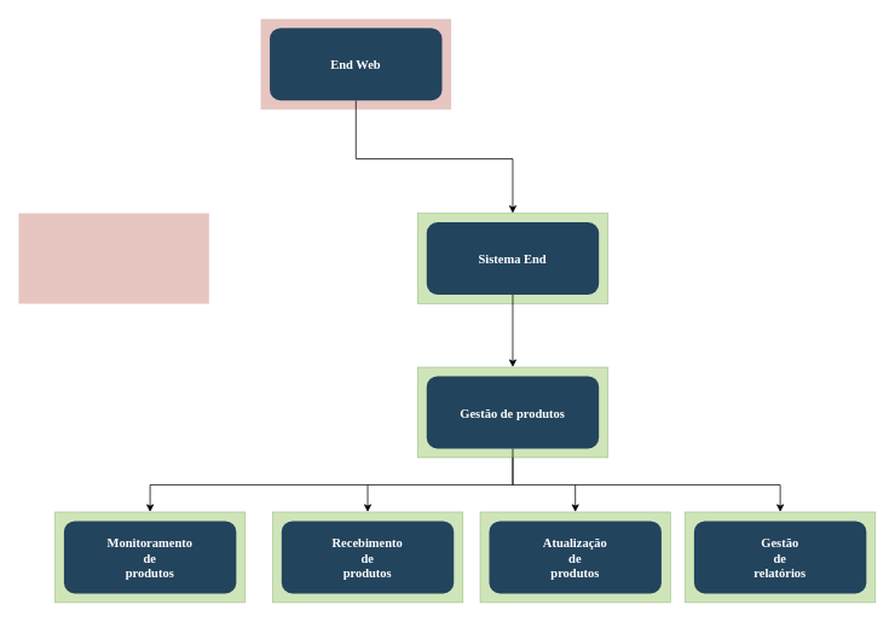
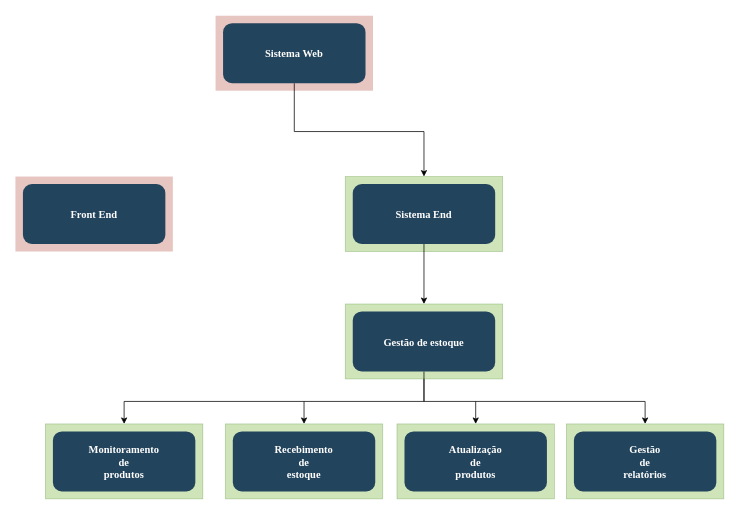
- <mxCell id="5" value="End Web" style="rounded=1;fillColor=#23445D;gradientColor=none;strokeColor=none;fontColor=#FFFFFF;fontStyle=1;fontFamily=Tahoma;fontSize=14" parent="1" vertex="1"><mxGeometry x="297" y="30.5" width="190" height="80" as="geometry" /></mxCell>
+ <mxCell id="5" value="Sistema Web" style="rounded=1;fillColor=#23445D;gradientColor=none;strokeColor=none;fontColor=#FFFFFF;fontStyle=1;fontFamily=Tahoma;fontSize=14" parent="1" vertex="1"><mxGeometry x="297" y="30.5" width="190" height="80" as="geometry" /></mxCell>
+ <mxCell id="6" value="Front End" style="rounded=1;fillColor=#23445D;gradientColor=none;strokeColor=none;fontColor=#FFFFFF;fontStyle=1;fontFamily=Tahoma;fontSize=14" parent="1" vertex="1"><mxGeometry x="30" y="245" width="190" height="80" as="geometry" /></mxCell>
- <mxCell id="13" value="Gestão de produtos" style="rounded=1;fillColor=#23445D;gradientColor=none;strokeColor=none;fontColor=#FFFFFF;fontStyle=1;fontFamily=Tahoma;fontSize=14" vertex="1" parent="1"><mxGeometry x="470" y="415" width="190" height="80" as="geometry" /></mxCell>
+ <mxCell id="13" value="Gestão de estoque" style="rounded=1;fillColor=#23445D;gradientColor=none;strokeColor=none;fontColor=#FFFFFF;fontStyle=1;fontFamily=Tahoma;fontSize=14" vertex="1" parent="1"><mxGeometry x="470" y="415" width="190" height="80" as="geometry" /></mxCell>
- <mxCell id="17" value="Recebimento &#10;de &#10;produtos" style="rounded=1;fillColor=#23445D;gradientColor=none;strokeColor=none;fontColor=#FFFFFF;fontStyle=1;fontFamily=Tahoma;fontSize=14" vertex="1" parent="1"><mxGeometry x="310" y="575" width="190" height="80" as="geometry" /></mxCell>
+ <mxCell id="17" value="Recebimento &#10;de &#10;estoque" style="rounded=1;fillColor=#23445D;gradientColor=none;strokeColor=none;fontColor=#FFFFFF;fontStyle=1;fontFamily=Tahoma;fontSize=14" vertex="1" parent="1"><mxGeometry x="310" y="575" width="190" height="80" as="geometry" /></mxCell>
